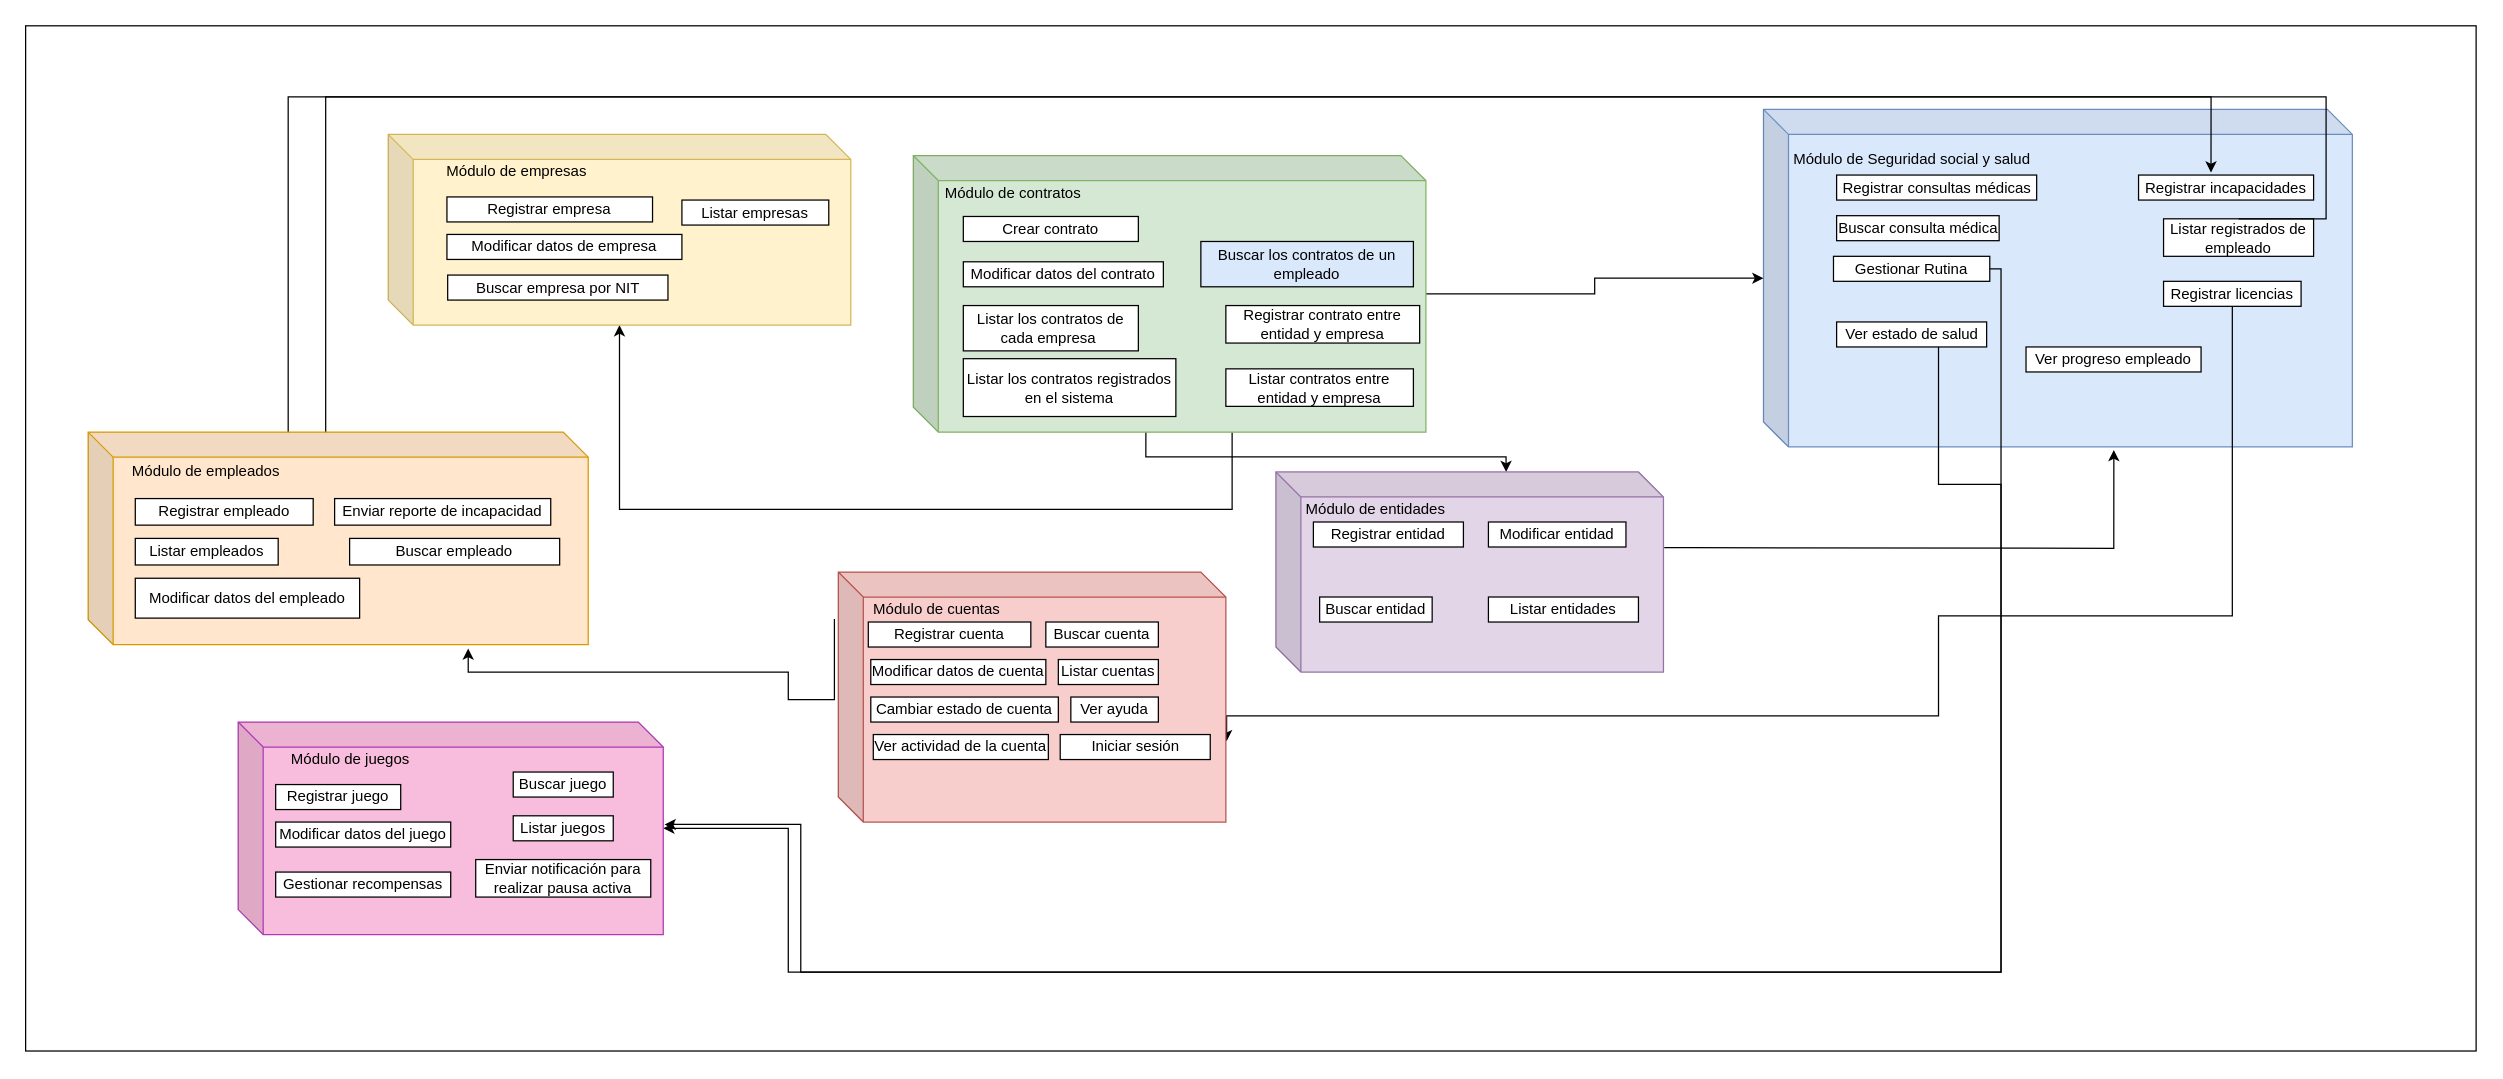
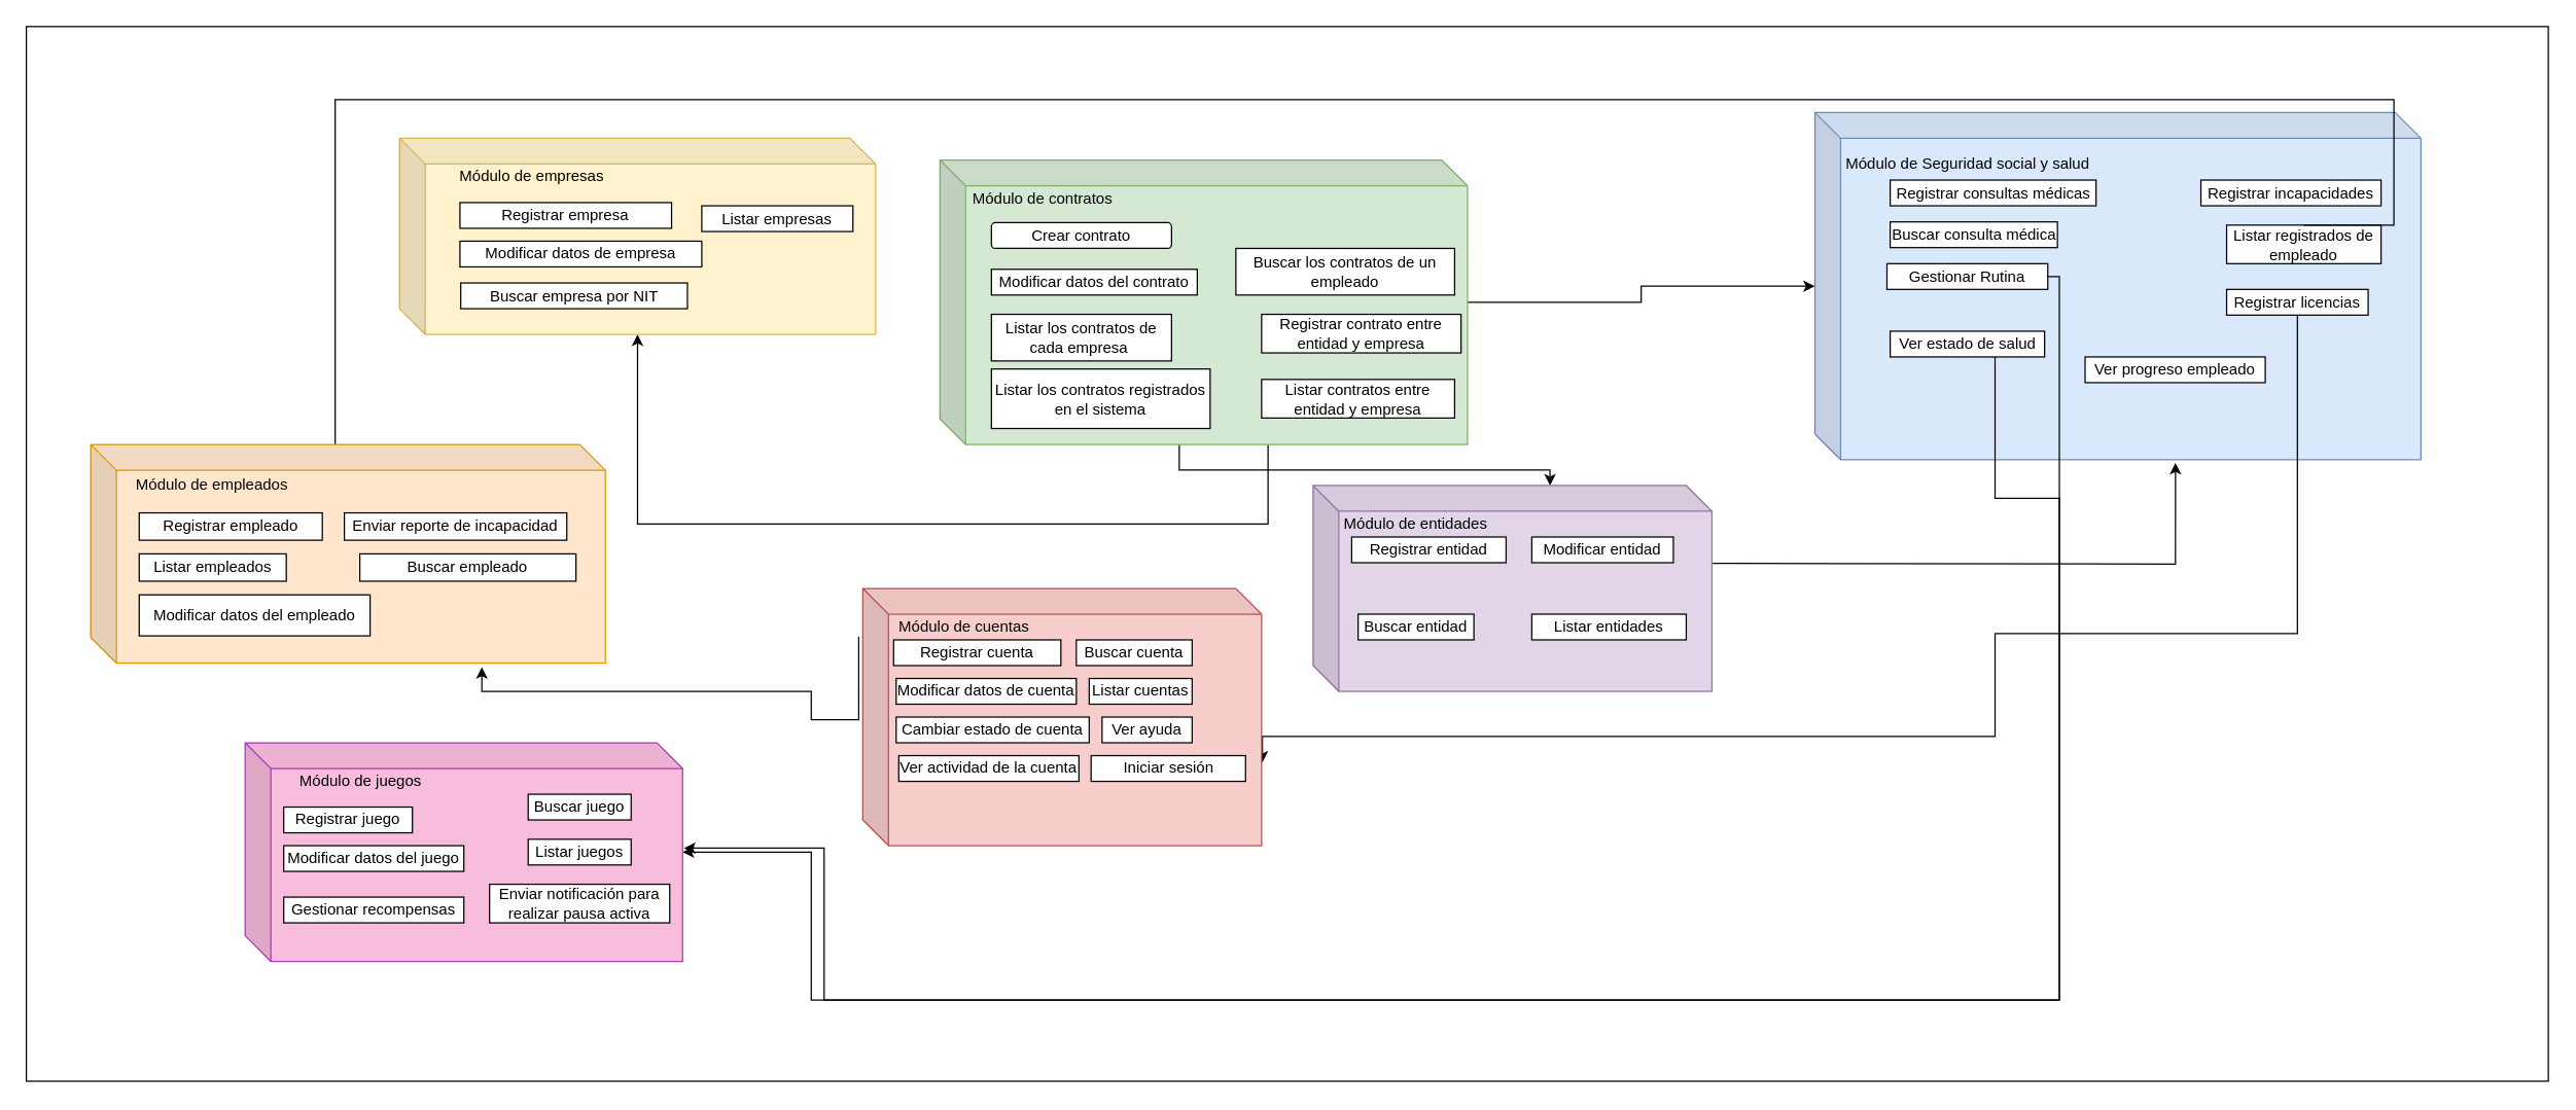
- <mxCell id="41" value="Crear contrato" style="rounded=0;whiteSpace=wrap;html=1;" parent="1" vertex="1"><mxGeometry x="770" y="172.63" width="140" height="20" as="geometry" /></mxCell>
+ <mxCell id="41" value="Crear contrato" style="whiteSpace=wrap;html=1;rounded=1;" parent="1" vertex="1"><mxGeometry x="770" y="172.63" width="140" height="20" as="geometry" /></mxCell>
- <mxCell id="19" style="edgeStyle=orthogonalEdgeStyle;rounded=0;orthogonalLoop=1;jettySize=auto;html=1;exitX=1;exitY=0.25;exitDx=0;exitDy=0;entryX=0.414;entryY=-0.1;entryDx=0;entryDy=0;entryPerimeter=0;" parent="1" source="60" edge="1" target="16"><mxGeometry x="-260" y="-66.87" as="geometry"><mxPoint x="1335" y="482" as="targetPoint" /><Array as="points"><mxPoint x="440" y="387" /><mxPoint x="230" y="387" /><mxPoint x="230" y="77" /><mxPoint x="1768" y="77" /></Array></mxGeometry></mxCell>
- <mxCell id="43" value="Buscar los contratos de un empleado" style="rounded=0;whiteSpace=wrap;html=1;fillColor=#dae8fc;" parent="1" vertex="1"><mxGeometry x="960" y="192.63" width="170" height="36.25" as="geometry" /></mxCell>
+ <mxCell id="43" value="Buscar los contratos de un empleado" style="rounded=0;whiteSpace=wrap;html=1;" parent="1" vertex="1"><mxGeometry x="960" y="192.63" width="170" height="36.25" as="geometry" /></mxCell>
